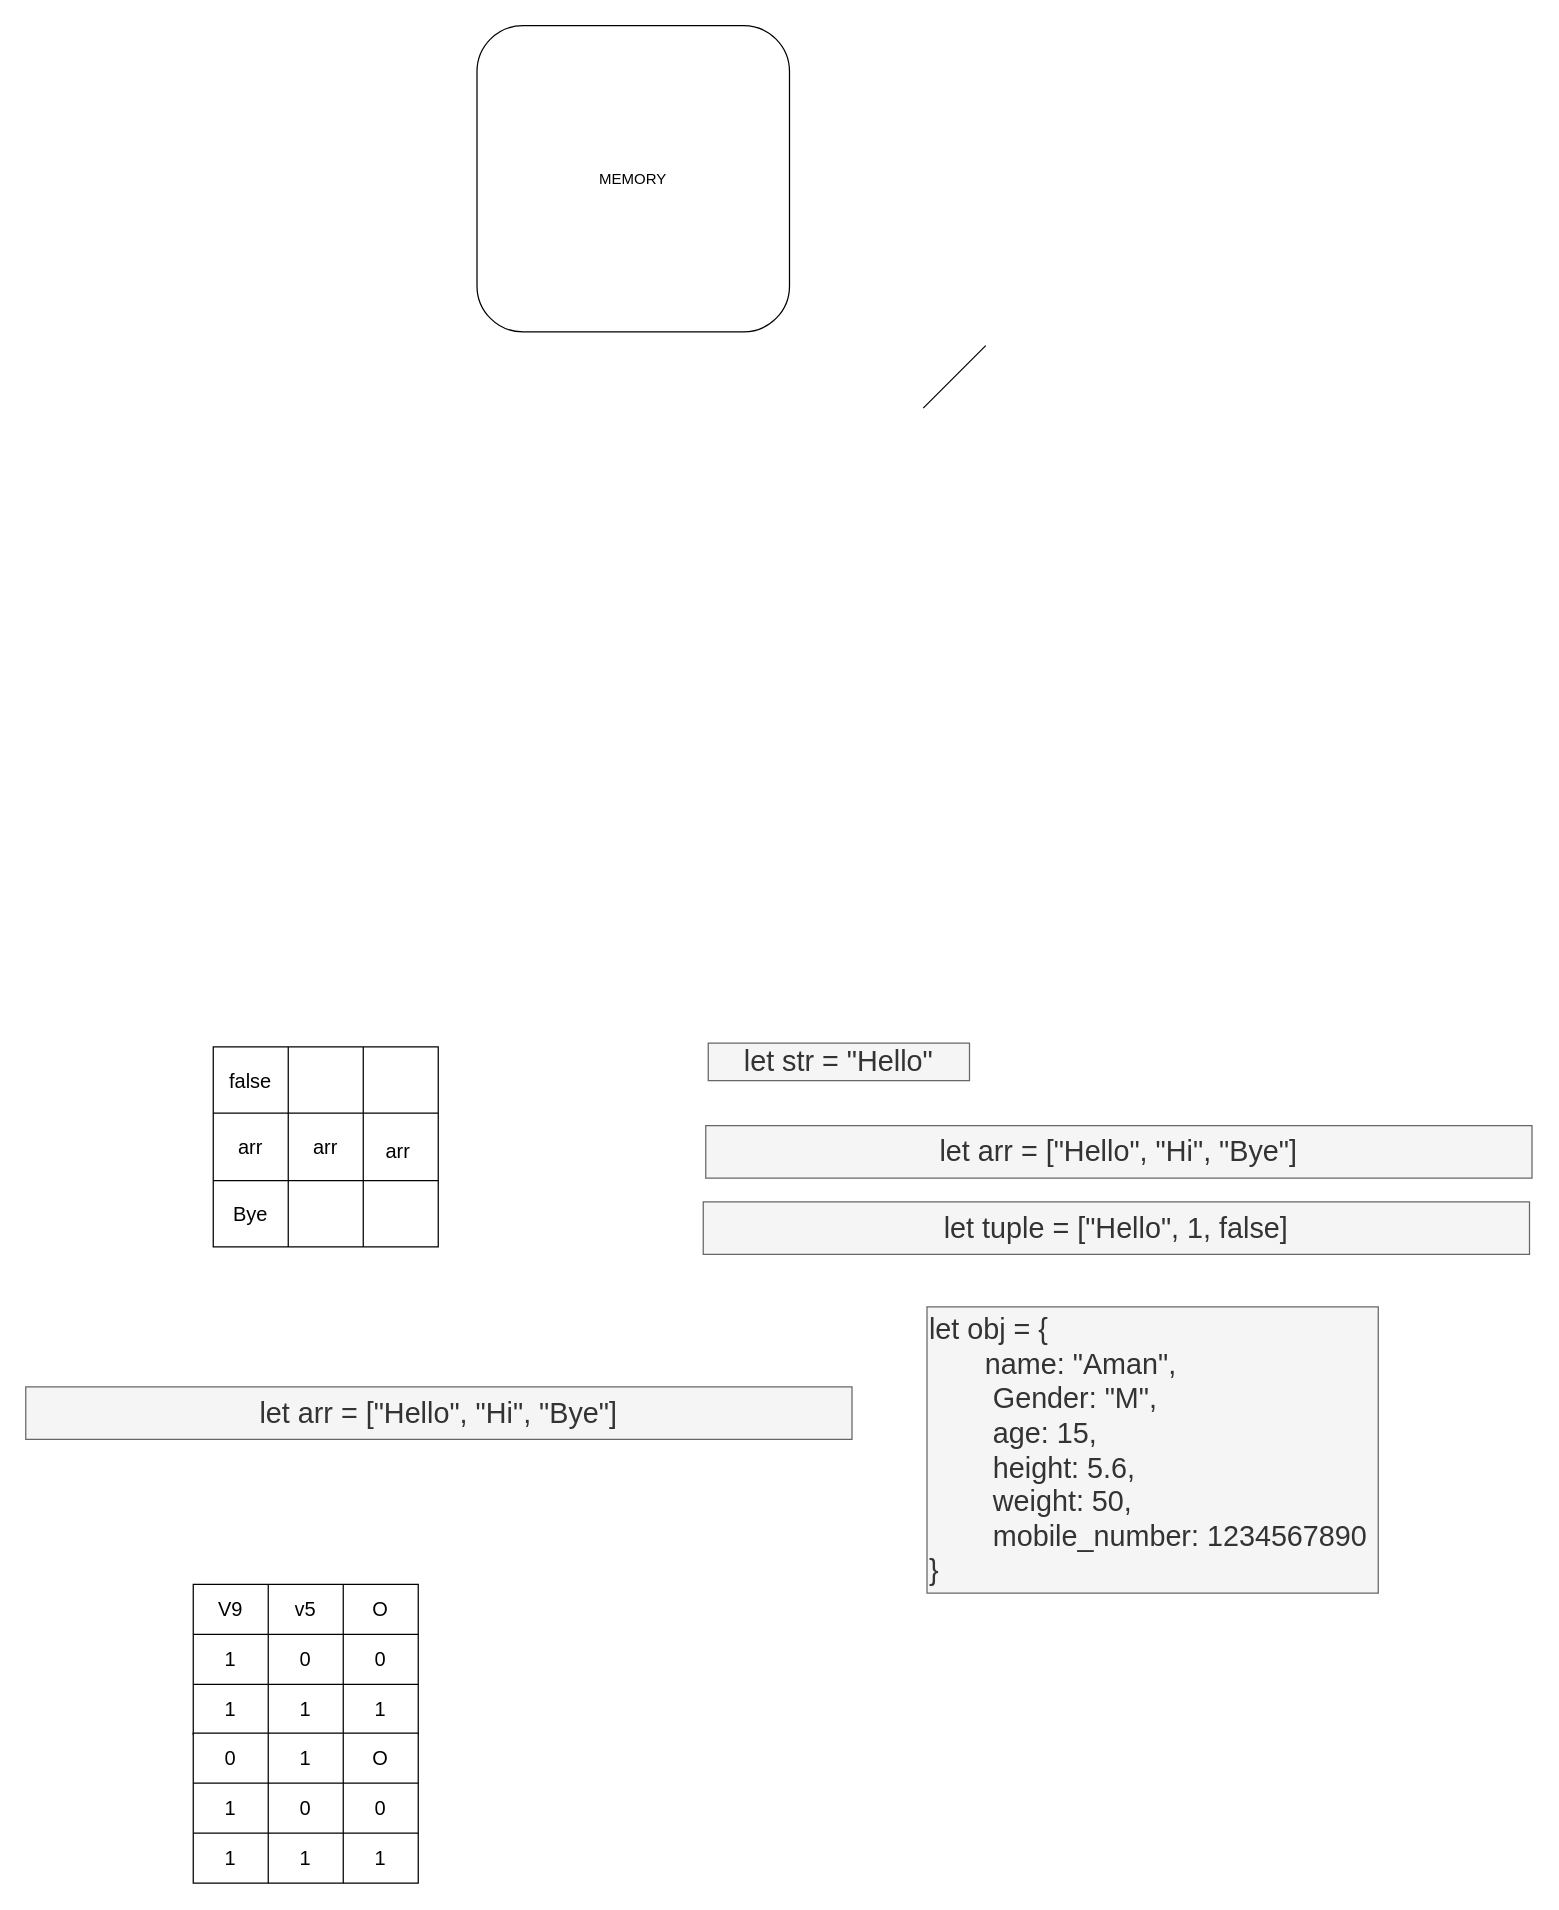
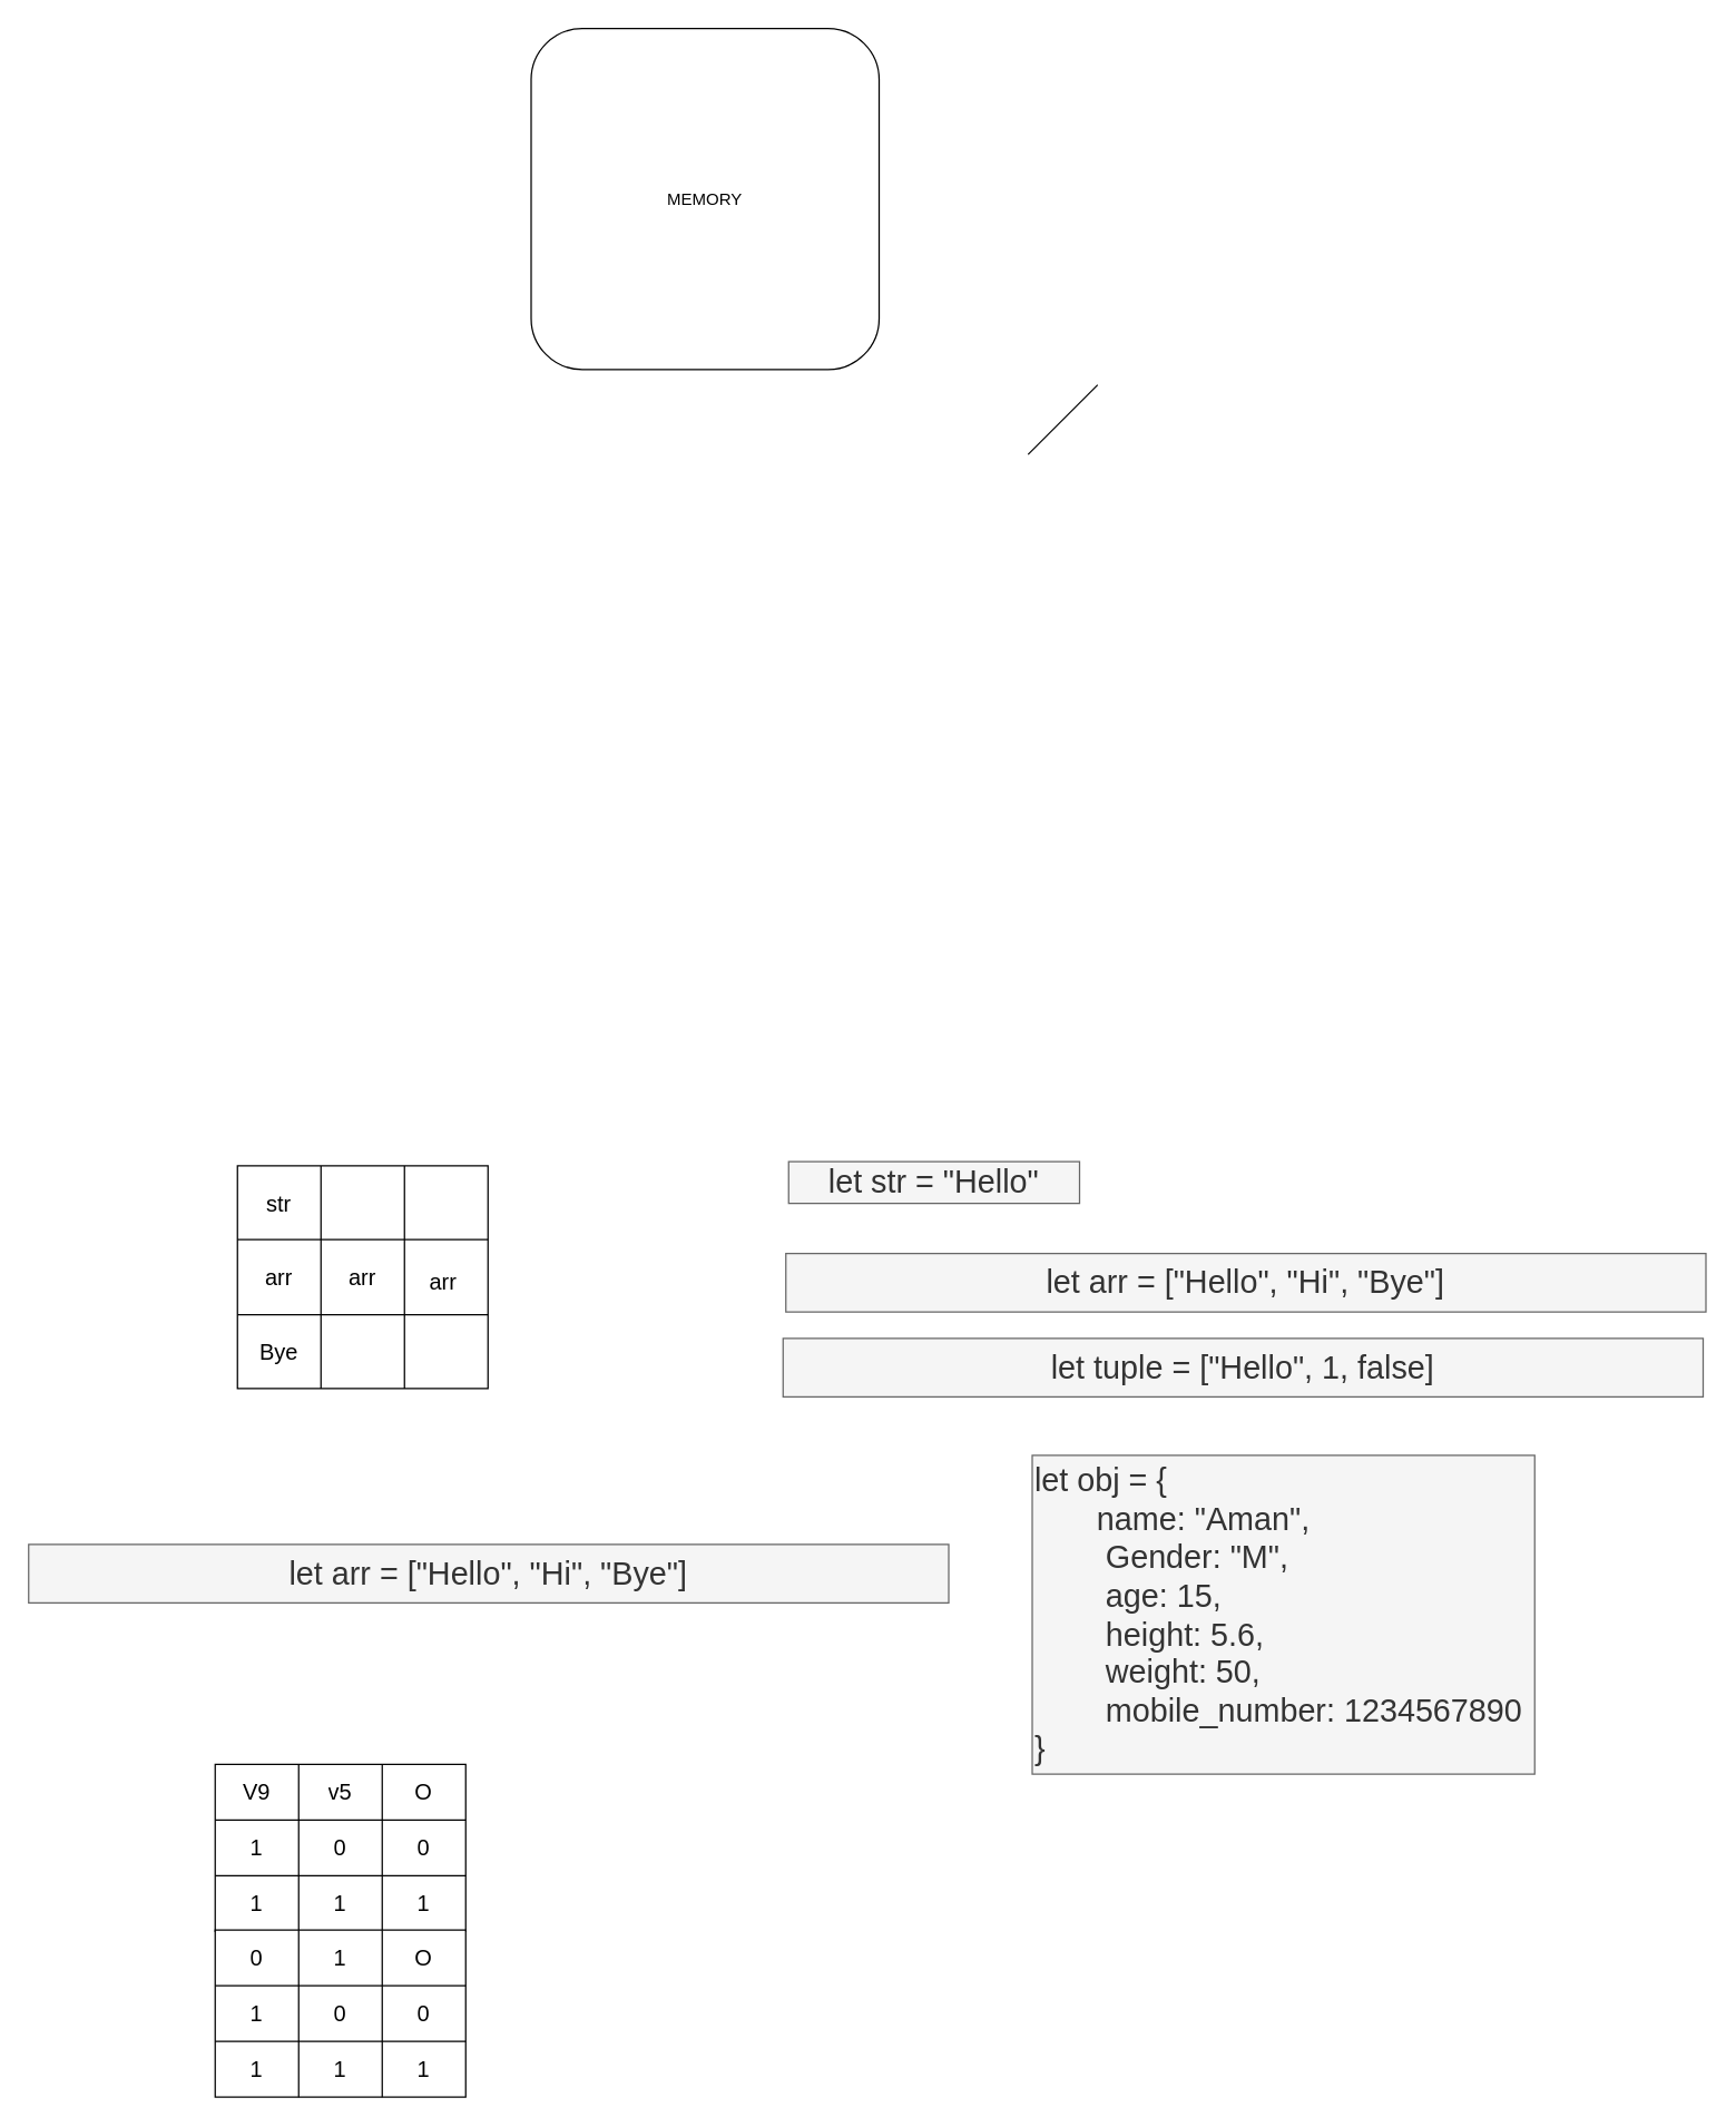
- <mxCell id="6" value="false" style="shape=partialRectangle;html=1;whiteSpace=wrap;connectable=0;strokeColor=inherit;overflow=hidden;fillColor=none;top=0;left=0;bottom=0;right=0;pointerEvents=1;fontSize=16;" vertex="1" parent="5"><mxGeometry width="60" height="53" as="geometry"><mxRectangle width="60" height="53" as="alternateBounds" /></mxGeometry></mxCell>
+ <mxCell id="6" value="str" style="shape=partialRectangle;html=1;whiteSpace=wrap;connectable=0;strokeColor=inherit;overflow=hidden;fillColor=none;top=0;left=0;bottom=0;right=0;pointerEvents=1;fontSize=16;" vertex="1" parent="5"><mxGeometry width="60" height="53" as="geometry"><mxRectangle width="60" height="53" as="alternateBounds" /></mxGeometry></mxCell>
